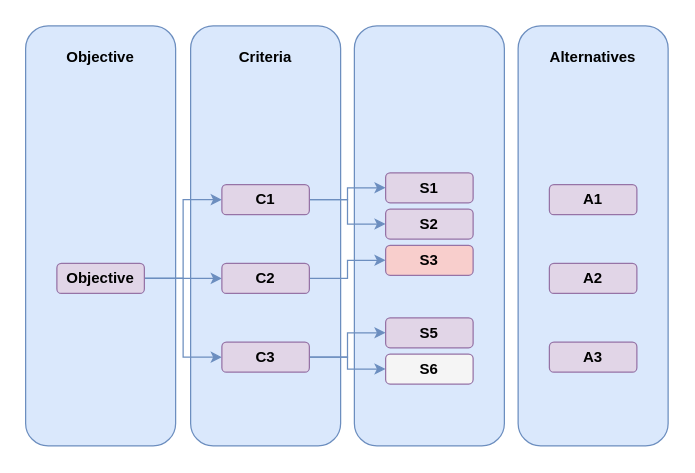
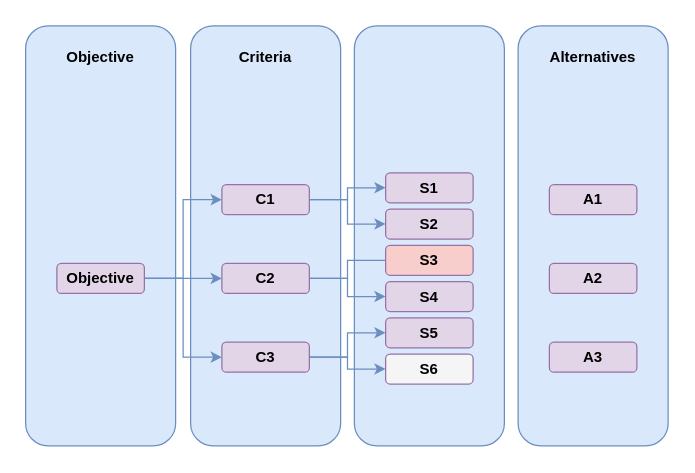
- <mxCell id="13" style="edgeStyle=orthogonalEdgeStyle;rounded=0;orthogonalLoop=1;jettySize=auto;html=1;fillColor=#dae8fc;strokeColor=#6c8ebf;fontStyle=1" edge="1" parent="1" source="15" target="24"><mxGeometry relative="1" as="geometry" /></mxCell>
+ <mxCell id="13" style="edgeStyle=orthogonalEdgeStyle;rounded=0;orthogonalLoop=1;jettySize=auto;html=1;fillColor=#dae8fc;strokeColor=#6c8ebf;fontStyle=1;endArrow=none;" edge="1" parent="1" source="15" target="24"><mxGeometry relative="1" as="geometry" /></mxCell>
+ <mxCell id="14" style="edgeStyle=orthogonalEdgeStyle;rounded=0;orthogonalLoop=1;jettySize=auto;html=1;fillColor=#dae8fc;strokeColor=#6c8ebf;fontStyle=1" edge="1" parent="1" source="15" target="25"><mxGeometry relative="1" as="geometry" /></mxCell>
+ <mxCell id="25" value="S4" style="rounded=1;whiteSpace=wrap;html=1;fillColor=#e1d5e7;strokeColor=#9673a6;fontStyle=1" vertex="1" parent="1"><mxGeometry x="308" y="224.5" width="70" height="24" as="geometry" /></mxCell>
